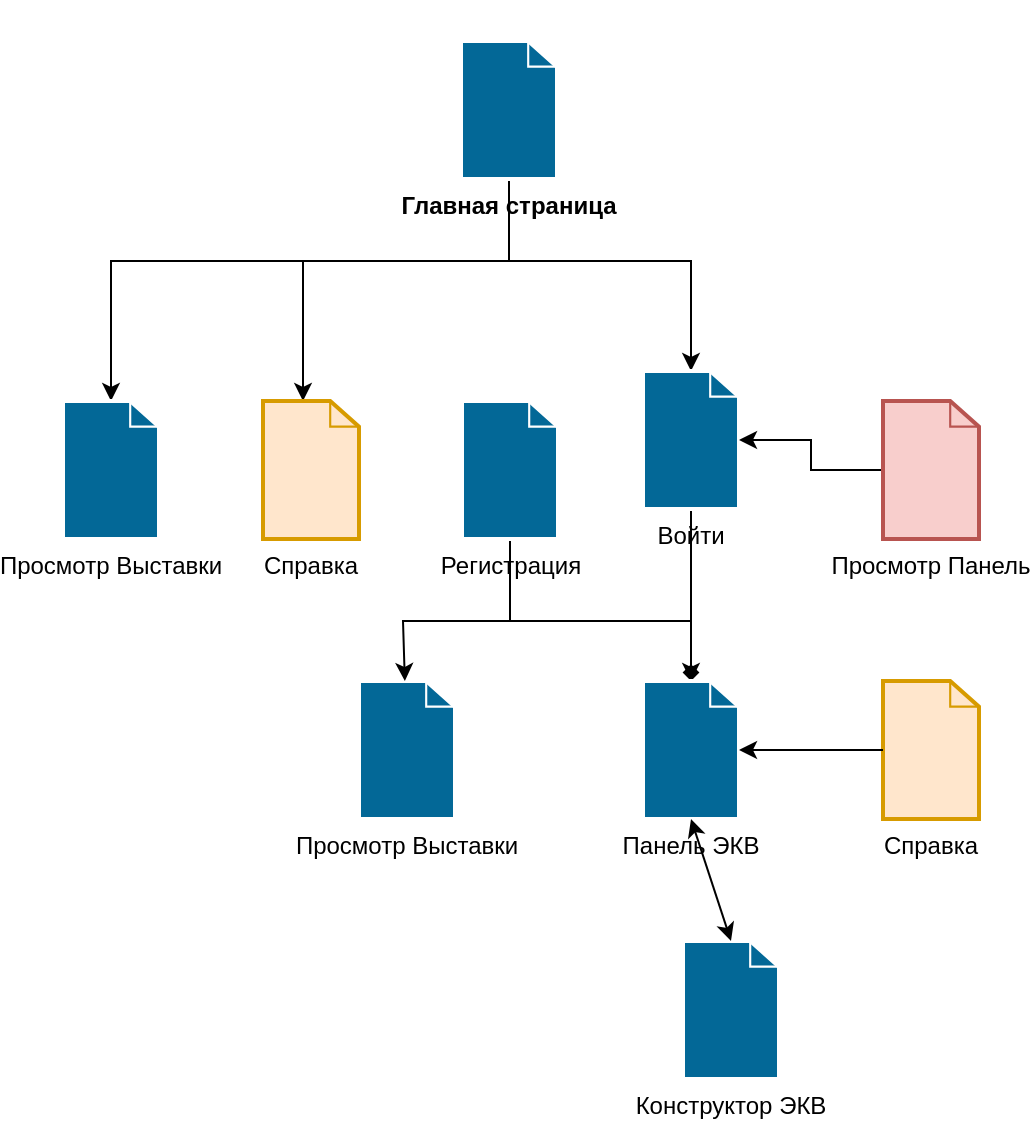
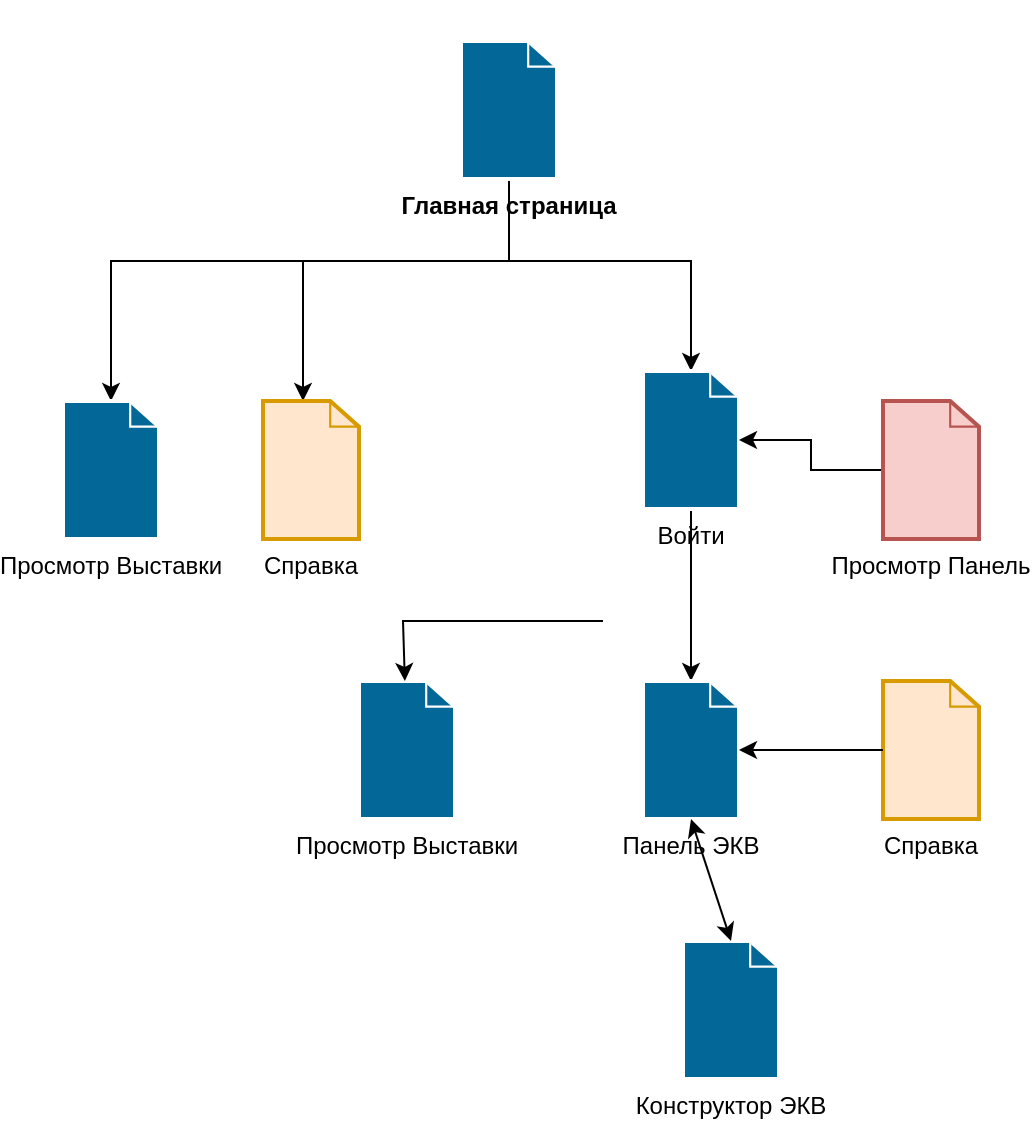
- <mxCell id="8" value="Регистрация" style="shape=mxgraph.cisco.misc.page_icon;html=1;pointerEvents=1;dashed=0;fillColor=#036897;strokeColor=#ffffff;strokeWidth=2;verticalLabelPosition=bottom;verticalAlign=top;align=center;outlineConnect=0;" vertex="1" parent="1"><mxGeometry x="219.5" y="200" width="48" height="69" as="geometry" /></mxCell>
- <mxCell id="9" style="edgeStyle=orthogonalEdgeStyle;rounded=0;orthogonalLoop=1;jettySize=auto;html=1;endArrow=diamond;" edge="1" parent="1" source="10" target="13"><mxGeometry relative="1" as="geometry" /></mxCell>
+ <mxCell id="9" style="edgeStyle=orthogonalEdgeStyle;rounded=0;orthogonalLoop=1;jettySize=auto;html=1;" edge="1" parent="1" source="10" target="13"><mxGeometry relative="1" as="geometry" /></mxCell>
- <mxCell id="7" style="edgeStyle=orthogonalEdgeStyle;rounded=0;orthogonalLoop=1;jettySize=auto;html=1;" edge="1" parent="1" source="8" target="13"><mxGeometry relative="1" as="geometry"><Array as="points"><mxPoint x="243" y="310" /><mxPoint x="334" y="310" /></Array></mxGeometry></mxCell>
